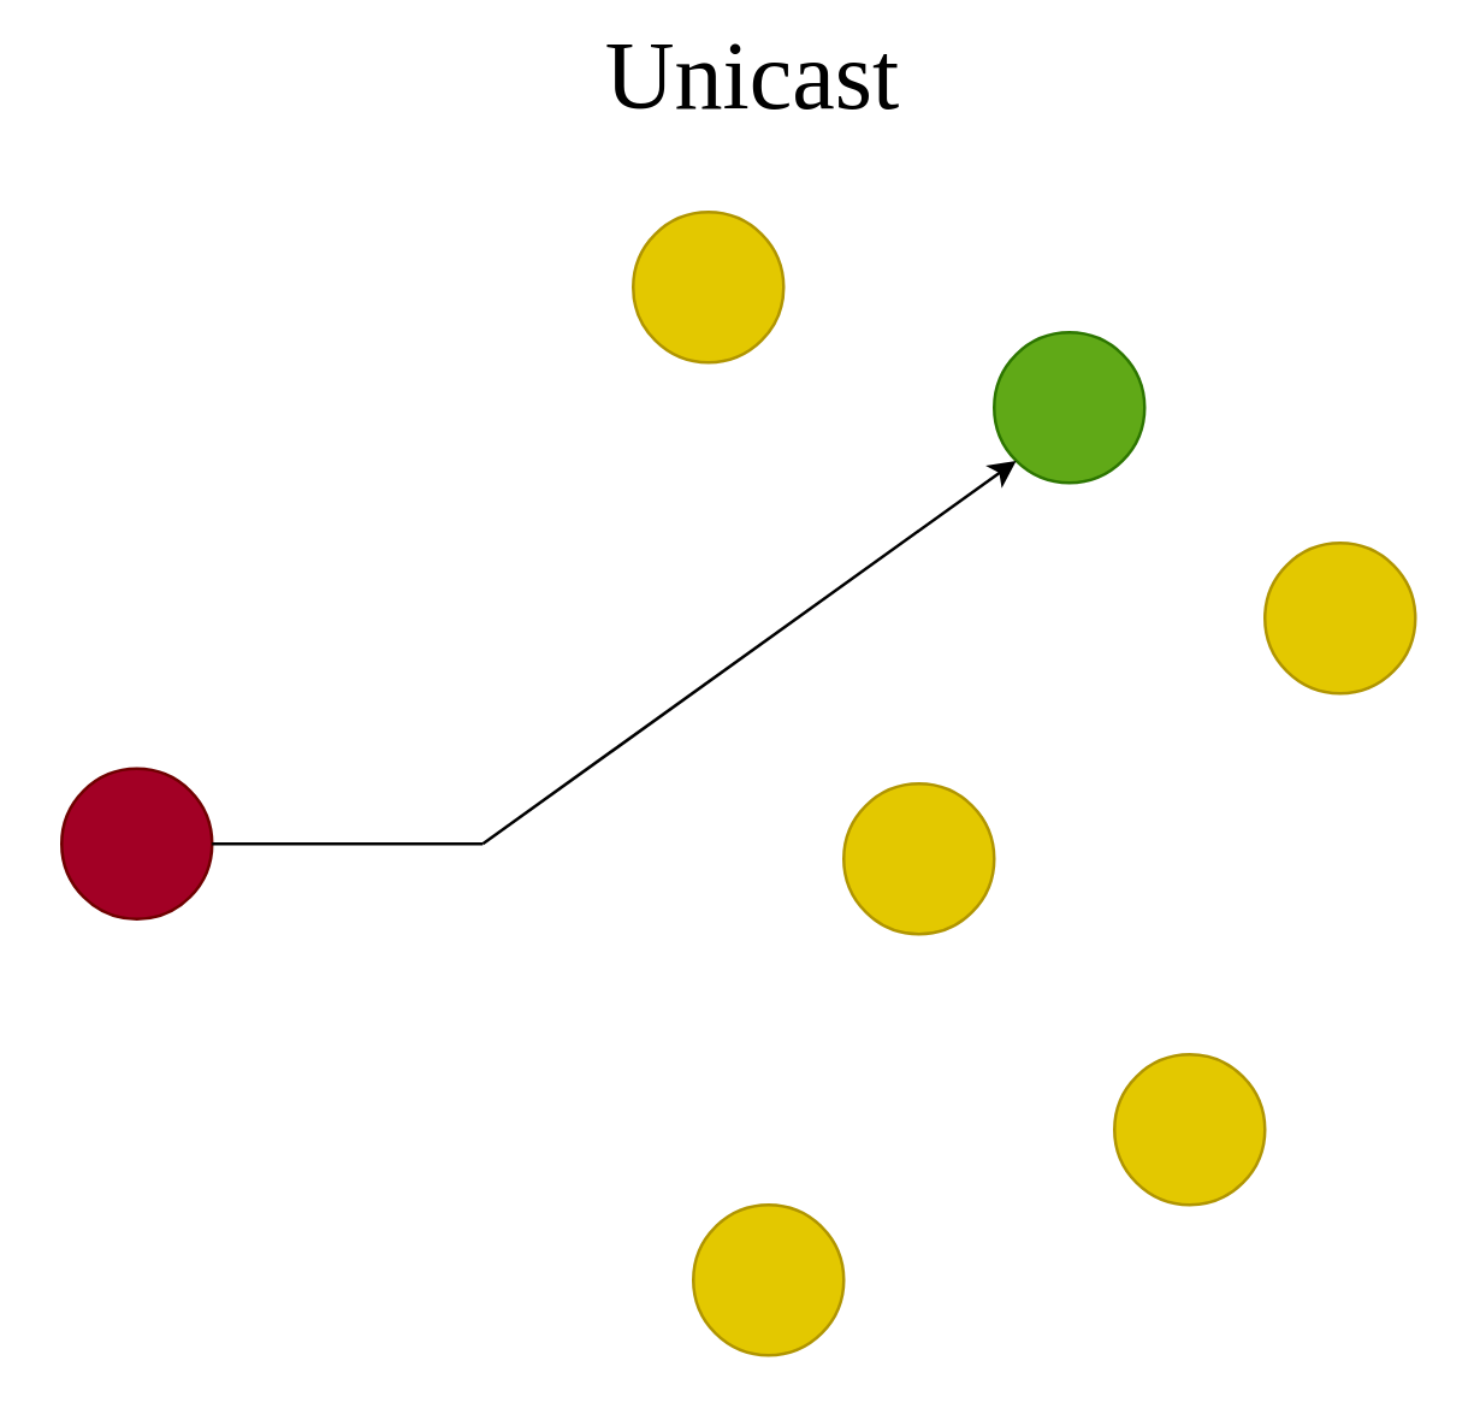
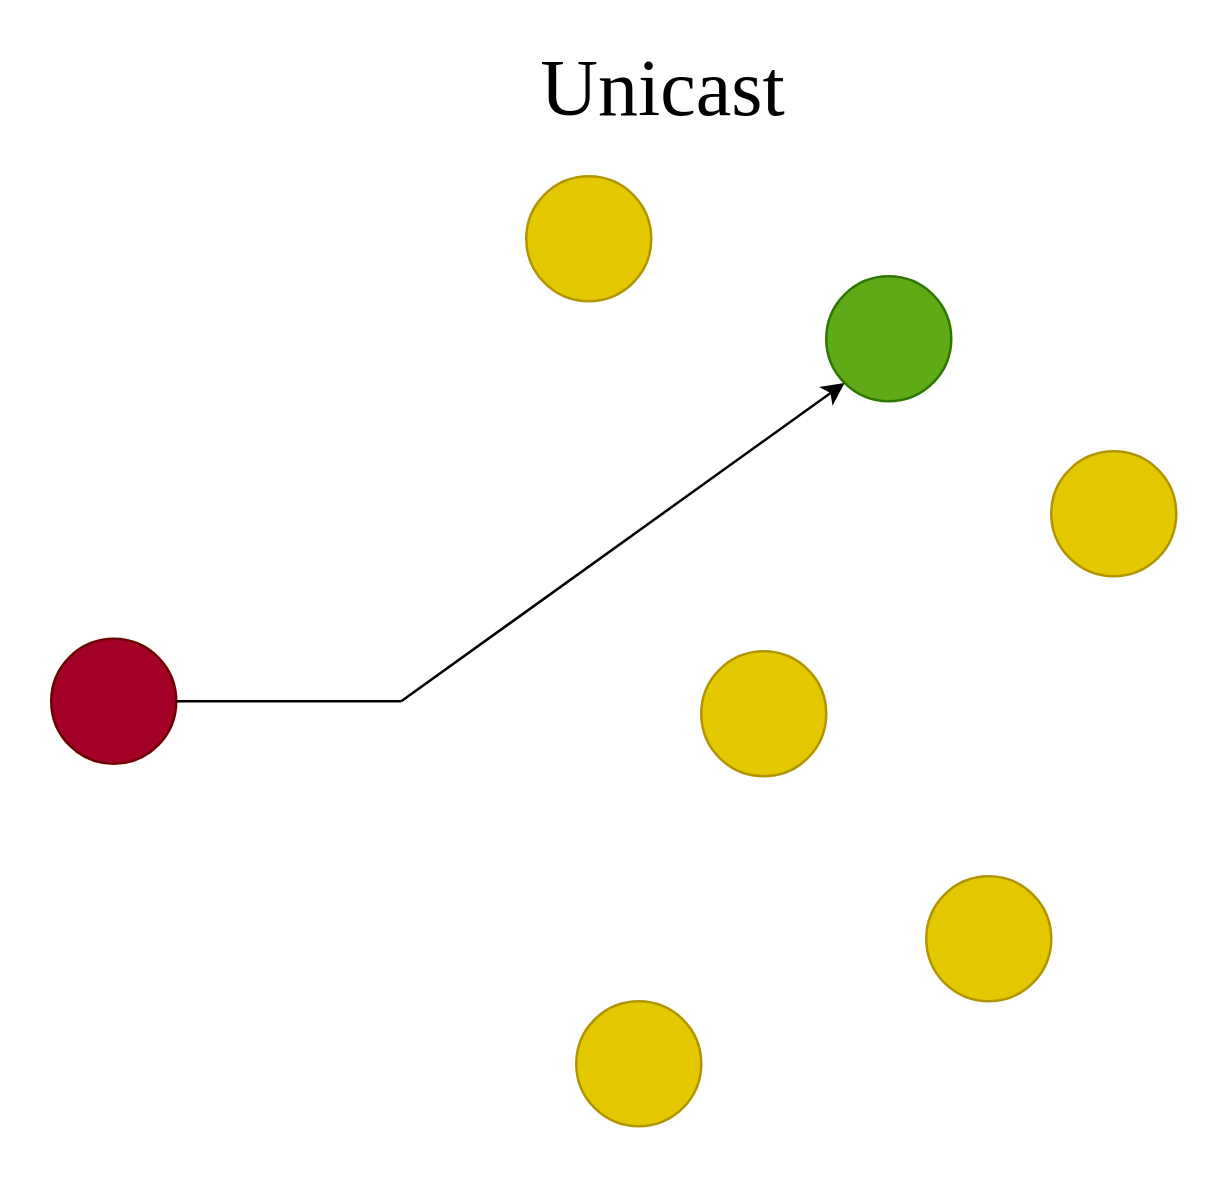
- <mxCell id="11" value="&lt;div&gt;&lt;font style=&quot;font-size: 32px;&quot; face=&quot;Tahoma&quot;&gt;Unicast&lt;/font&gt;&lt;/div&gt;" style="text;html=1;align=center;verticalAlign=middle;whiteSpace=wrap;rounded=0;" vertex="1" parent="1"><mxGeometry x="175" y="10" width="150" height="30" as="geometry" /></mxCell>
+ <mxCell id="11" value="&lt;div&gt;&lt;font style=&quot;font-size: 32px;&quot; face=&quot;Tahoma&quot;&gt;Unicast&lt;/font&gt;&lt;/div&gt;" style="text;html=1;align=center;verticalAlign=middle;whiteSpace=wrap;rounded=0;" vertex="1" parent="1"><mxGeometry x="190" y="20" width="150" height="30" as="geometry" /></mxCell>
